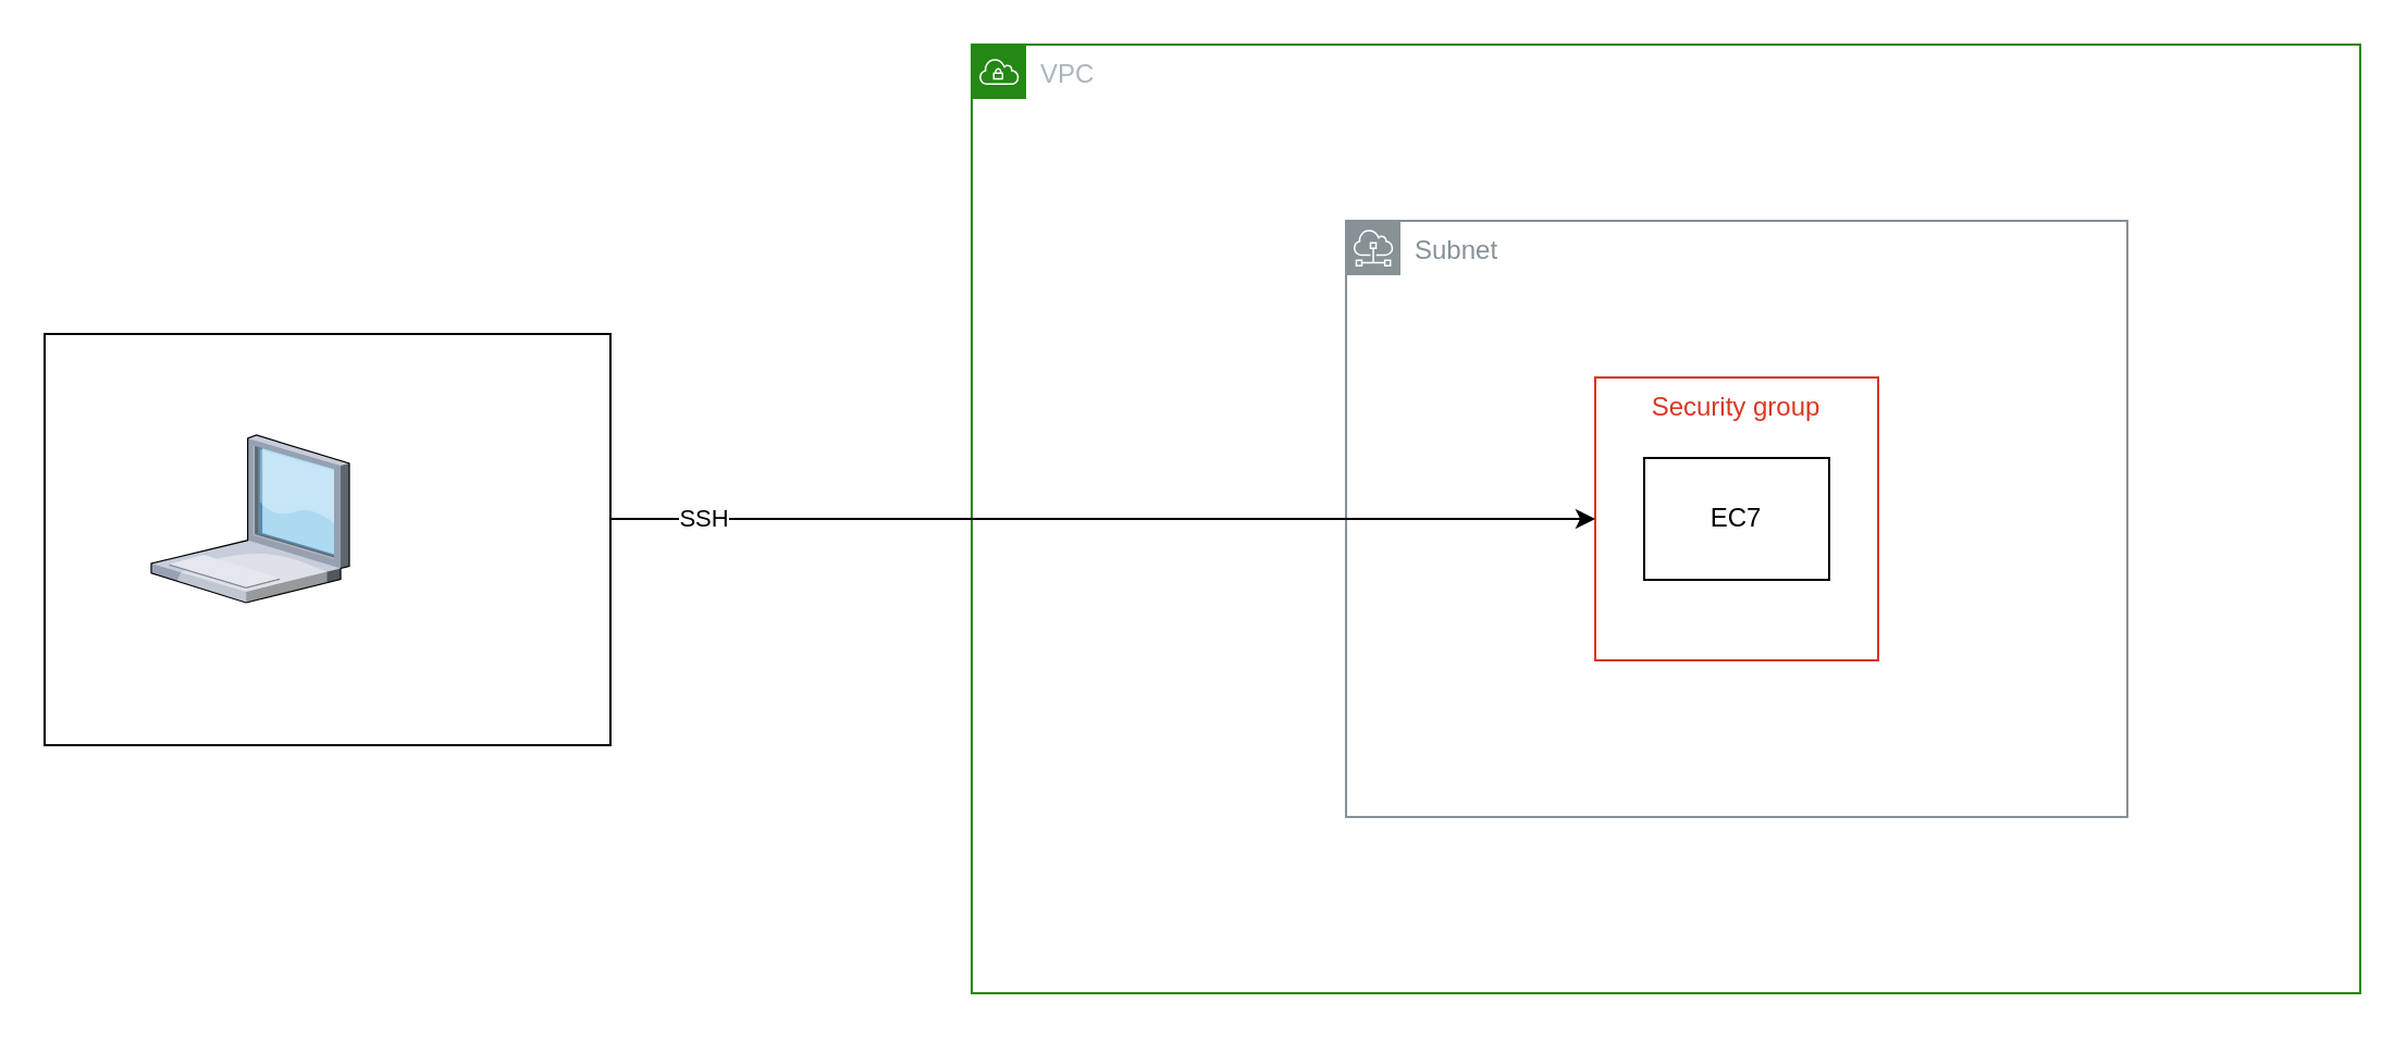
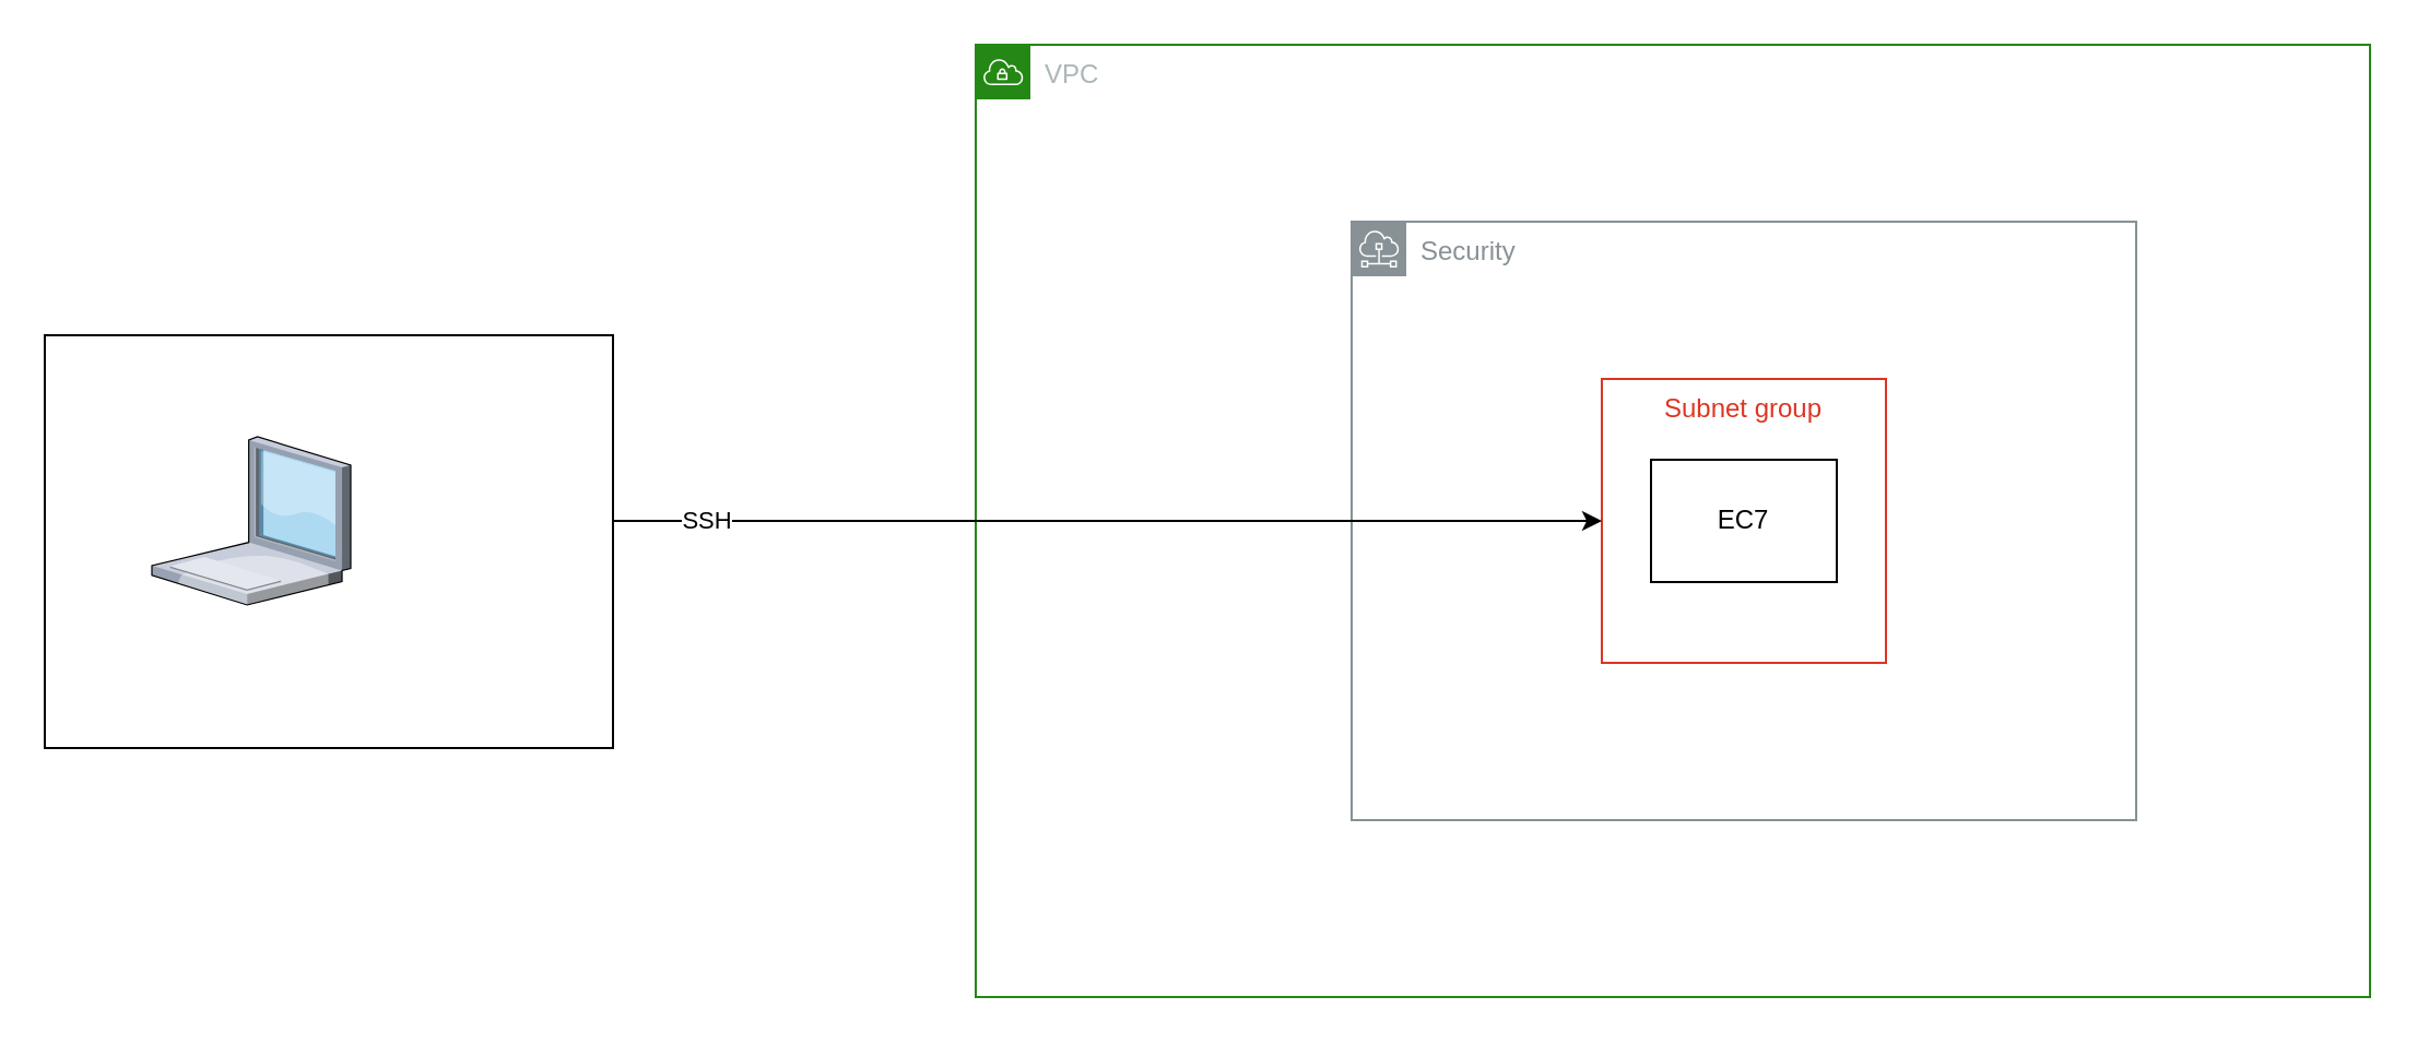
- <mxCell id="3" value="Subnet" style="sketch=0;outlineConnect=0;gradientColor=none;html=1;whiteSpace=wrap;fontSize=12;fontStyle=0;shape=mxgraph.aws4.group;grIcon=mxgraph.aws4.group_subnet;strokeColor=#879196;fillColor=none;verticalAlign=top;align=left;spacingLeft=30;fontColor=#879196;dashed=0;" vertex="1" parent="1"><mxGeometry x="618" y="101" width="359" height="274" as="geometry" /></mxCell>
+ <mxCell id="3" value="Security" style="sketch=0;outlineConnect=0;gradientColor=none;html=1;whiteSpace=wrap;fontSize=12;fontStyle=0;shape=mxgraph.aws4.group;grIcon=mxgraph.aws4.group_subnet;strokeColor=#879196;fillColor=none;verticalAlign=top;align=left;spacingLeft=30;fontColor=#879196;dashed=0;" vertex="1" parent="1"><mxGeometry x="618" y="101" width="359" height="274" as="geometry" /></mxCell>
- <mxCell id="5" value="Security group" style="fillColor=none;strokeColor=#DD3522;verticalAlign=top;fontStyle=0;fontColor=#DD3522;" vertex="1" parent="1"><mxGeometry x="732.5" y="173" width="130" height="130" as="geometry" /></mxCell>
+ <mxCell id="5" value="Subnet group" style="fillColor=none;strokeColor=#DD3522;verticalAlign=top;fontStyle=0;fontColor=#DD3522;" vertex="1" parent="1"><mxGeometry x="732.5" y="173" width="130" height="130" as="geometry" /></mxCell>
